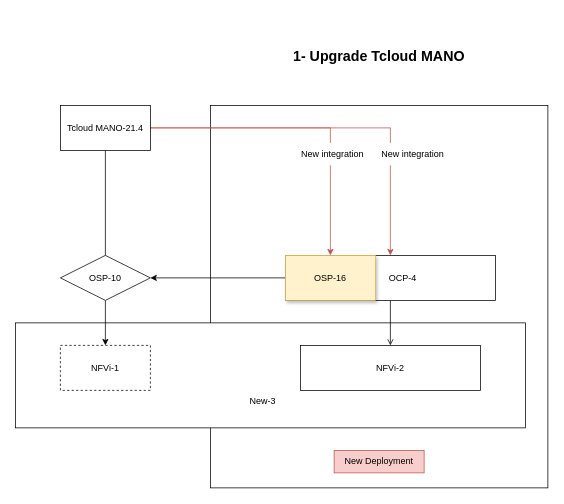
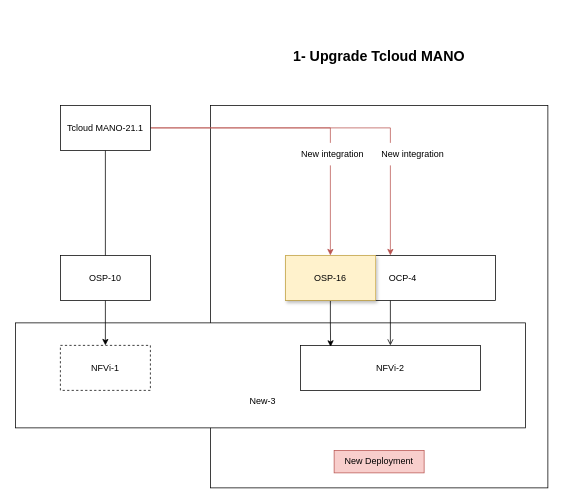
- <mxCell id="10" value="Tcloud MANO-21.4" style="rounded=0;whiteSpace=wrap;html=1;" parent="1" vertex="1"><mxGeometry x="80" y="140" width="120" height="60" as="geometry" /></mxCell>
+ <mxCell id="10" value="Tcloud MANO-21.1" style="rounded=0;whiteSpace=wrap;html=1;" parent="1" vertex="1"><mxGeometry x="80" y="140" width="120" height="60" as="geometry" /></mxCell>
- <mxCell id="5" value="OSP-10" style="rhombus;whiteSpace=wrap;html=1;" parent="1" vertex="1"><mxGeometry x="80" y="340" width="120" height="60" as="geometry" /></mxCell>
+ <mxCell id="5" value="OSP-10" style="rounded=0;whiteSpace=wrap;html=1;" parent="1" vertex="1"><mxGeometry x="80" y="340" width="120" height="60" as="geometry" /></mxCell>
- <mxCell id="14" style="edgeStyle=orthogonalEdgeStyle;rounded=0;orthogonalLoop=1;jettySize=auto;html=1;" parent="1" source="15" target="5" edge="1"><mxGeometry relative="1" as="geometry" /></mxCell>
+ <mxCell id="14" style="edgeStyle=orthogonalEdgeStyle;rounded=0;orthogonalLoop=1;jettySize=auto;html=1;entryX=0.168;entryY=0.03;entryDx=0;entryDy=0;entryPerimeter=0;" parent="1" source="15" target="11" edge="1"><mxGeometry relative="1" as="geometry" /></mxCell>
